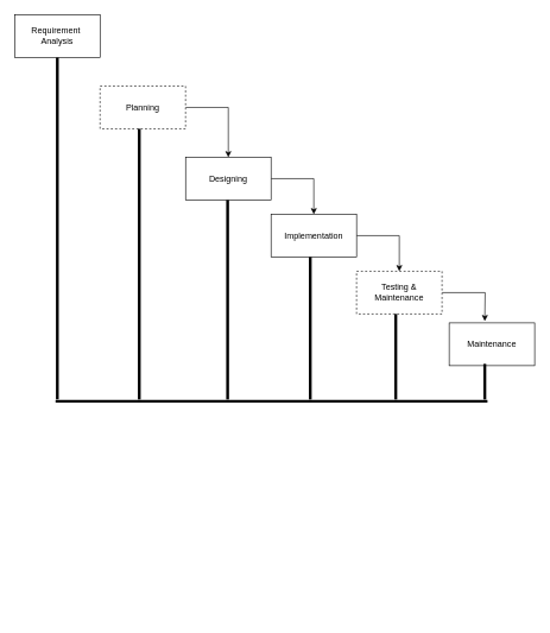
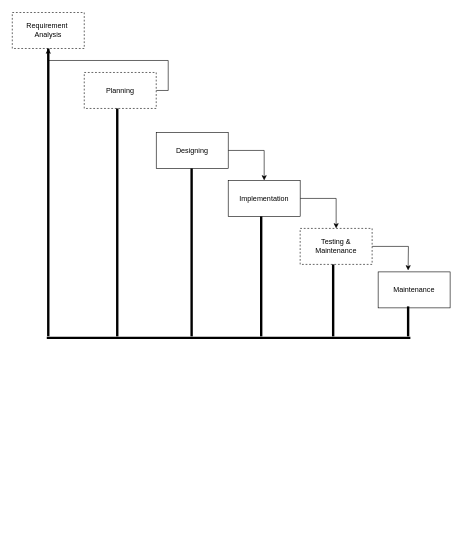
- <mxCell id="2" value="Requirement&amp;nbsp;&lt;div&gt;Analysis&lt;/div&gt;" style="rounded=0;whiteSpace=wrap;html=1;" vertex="1" parent="1"><mxGeometry x="20" y="20" width="120" height="60" as="geometry" /></mxCell>
+ <mxCell id="2" value="Requirement&amp;nbsp;&lt;div&gt;Analysis&lt;/div&gt;" style="rounded=0;whiteSpace=wrap;html=1;dashed=1;" vertex="1" parent="1"><mxGeometry x="20" y="20" width="120" height="60" as="geometry" /></mxCell>
- <mxCell id="3" style="edgeStyle=orthogonalEdgeStyle;rounded=0;orthogonalLoop=1;jettySize=auto;html=1;exitX=1;exitY=0.5;exitDx=0;exitDy=0;" edge="1" parent="1" source="4" target="6"><mxGeometry relative="1" as="geometry" /></mxCell>
+ <mxCell id="3" style="edgeStyle=orthogonalEdgeStyle;rounded=0;orthogonalLoop=1;jettySize=auto;html=1;exitX=1;exitY=0.5;exitDx=0;exitDy=0;" edge="1" parent="1" source="4" target="2"><mxGeometry relative="1" as="geometry" /></mxCell>
